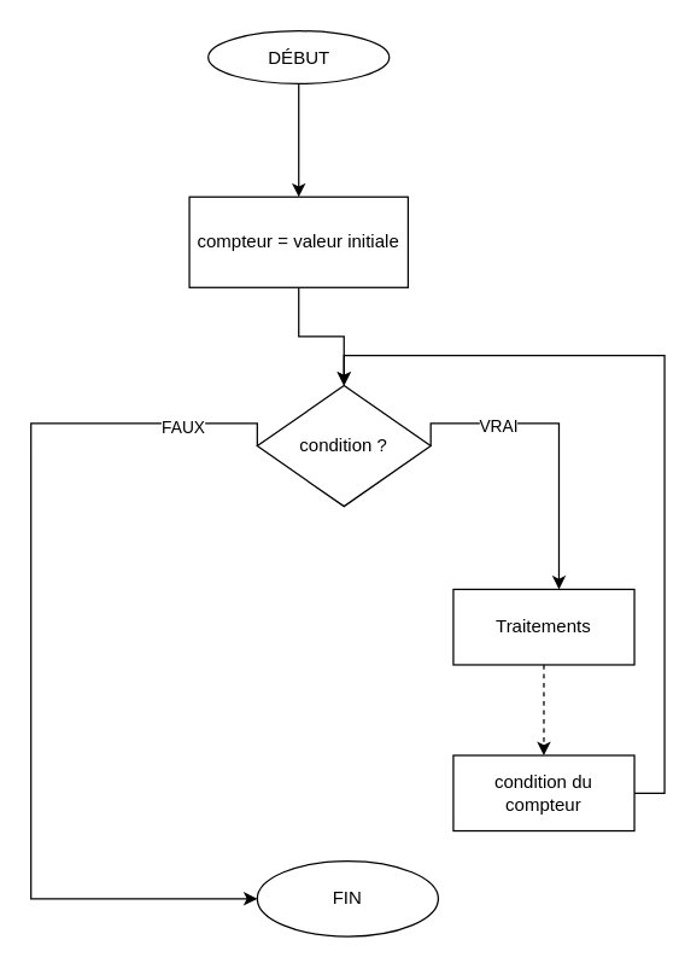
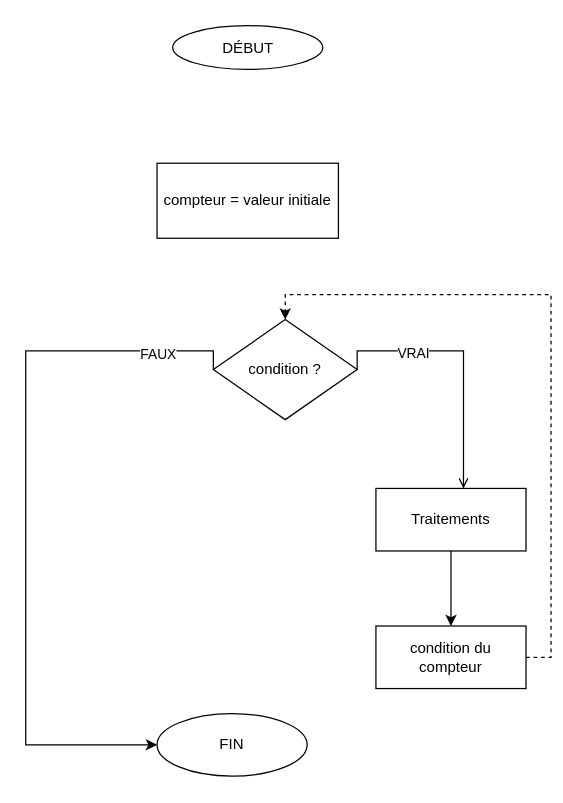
- <mxCell id="3" value="" style="edgeStyle=orthogonalEdgeStyle;rounded=0;orthogonalLoop=1;jettySize=auto;html=1;" parent="1" source="4" target="15" edge="1"><mxGeometry relative="1" as="geometry" /></mxCell>
- <mxCell id="14" style="edgeStyle=orthogonalEdgeStyle;rounded=0;orthogonalLoop=1;jettySize=auto;html=1;exitX=0.5;exitY=1;exitDx=0;exitDy=0;entryX=0.5;entryY=0;entryDx=0;entryDy=0;" parent="1" source="15" target="9" edge="1"><mxGeometry relative="1" as="geometry"><mxPoint x="210" y="230" as="targetPoint" /></mxGeometry></mxCell>
- <mxCell id="12" style="edgeStyle=orthogonalEdgeStyle;rounded=0;orthogonalLoop=1;jettySize=auto;html=1;exitX=1;exitY=0.5;exitDx=0;exitDy=0;entryX=0.5;entryY=0;entryDx=0;entryDy=0;" parent="1" source="13" target="9" edge="1"><mxGeometry relative="1" as="geometry" /></mxCell>
+ <mxCell id="12" style="edgeStyle=orthogonalEdgeStyle;rounded=0;orthogonalLoop=1;jettySize=auto;html=1;exitX=1;exitY=0.5;exitDx=0;exitDy=0;entryX=0.5;entryY=0;entryDx=0;entryDy=0;dashed=1;" parent="1" source="13" target="9" edge="1"><mxGeometry relative="1" as="geometry" /></mxCell>
- <mxCell id="5" style="edgeStyle=orthogonalEdgeStyle;rounded=0;orthogonalLoop=1;jettySize=auto;html=1;exitX=1;exitY=0.5;exitDx=0;exitDy=0;" parent="1" source="9" target="11" edge="1"><mxGeometry relative="1" as="geometry"><mxPoint x="330" y="430" as="targetPoint" /><Array as="points"><mxPoint x="370" y="280" /></Array></mxGeometry></mxCell>
+ <mxCell id="5" style="edgeStyle=orthogonalEdgeStyle;rounded=0;orthogonalLoop=1;jettySize=auto;html=1;exitX=1;exitY=0.5;exitDx=0;exitDy=0;endArrow=open;" parent="1" source="9" target="11" edge="1"><mxGeometry relative="1" as="geometry"><mxPoint x="330" y="430" as="targetPoint" /><Array as="points"><mxPoint x="370" y="280" /></Array></mxGeometry></mxCell>
- <mxCell id="10" style="edgeStyle=orthogonalEdgeStyle;rounded=0;orthogonalLoop=1;jettySize=auto;html=1;exitX=0.5;exitY=1;exitDx=0;exitDy=0;dashed=1;" parent="1" source="11" target="13" edge="1"><mxGeometry relative="1" as="geometry"><mxPoint x="340" y="540" as="targetPoint" /></mxGeometry></mxCell>
+ <mxCell id="10" style="edgeStyle=orthogonalEdgeStyle;rounded=0;orthogonalLoop=1;jettySize=auto;html=1;exitX=0.5;exitY=1;exitDx=0;exitDy=0;" parent="1" source="11" target="13" edge="1"><mxGeometry relative="1" as="geometry"><mxPoint x="340" y="540" as="targetPoint" /></mxGeometry></mxCell>
- <mxCell id="2" value="FIN" style="ellipse;whiteSpace=wrap;html=1;" parent="1" vertex="1"><mxGeometry x="170" y="570" width="120" height="50" as="geometry" /></mxCell>
+ <mxCell id="2" value="FIN" style="ellipse;whiteSpace=wrap;html=1;" parent="1" vertex="1"><mxGeometry x="125" y="570" width="120" height="50" as="geometry" /></mxCell>
